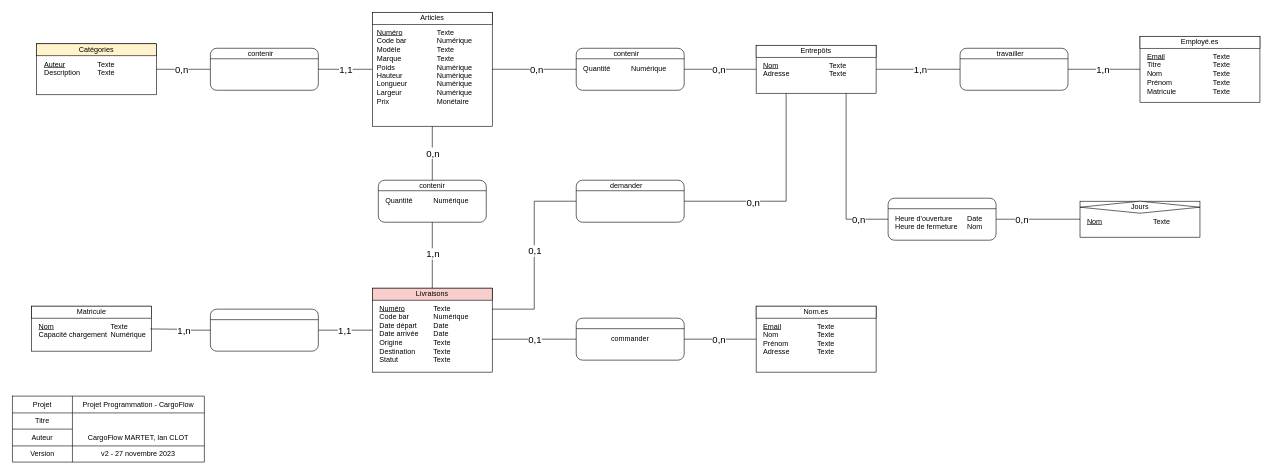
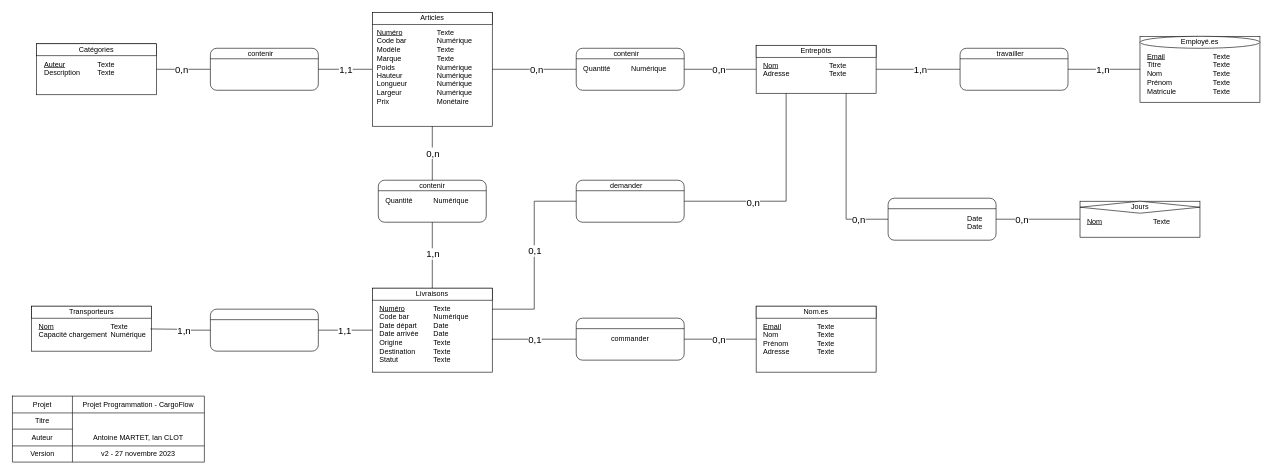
- <mxCell id="87" value="Employé.es" style="rounded=0;whiteSpace=wrap;html=1;" parent="1" vertex="1"><mxGeometry x="1900" y="60" width="200" height="20" as="geometry" /></mxCell>
+ <mxCell id="87" value="Employé.es" style="ellipse;whiteSpace=wrap;html=1;" parent="1" vertex="1"><mxGeometry x="1900" y="60" width="200" height="20" as="geometry" /></mxCell>
- <mxCell id="9" value="Catégories" style="rounded=0;whiteSpace=wrap;html=1;fillColor=#fff2cc;" parent="1" vertex="1"><mxGeometry x="60" y="72.5" width="200" height="20" as="geometry" /></mxCell>
+ <mxCell id="9" value="Catégories" style="rounded=0;whiteSpace=wrap;html=1;" parent="1" vertex="1"><mxGeometry x="60" y="72.5" width="200" height="20" as="geometry" /></mxCell>
- <mxCell id="104" value="Heure d'ouverture&lt;br&gt;Heure de fermeture" style="text;html=1;strokeColor=none;fillColor=none;align=left;verticalAlign=top;whiteSpace=wrap;rounded=0;" parent="1" vertex="1"><mxGeometry x="1490" y="350" width="110" height="30" as="geometry" /></mxCell>
- <mxCell id="105" value="Date&lt;br&gt;Nom" style="text;html=1;strokeColor=none;fillColor=none;align=left;verticalAlign=top;whiteSpace=wrap;rounded=0;" parent="1" vertex="1"><mxGeometry x="1610" y="350" width="40" height="30" as="geometry" /></mxCell>
+ <mxCell id="105" value="Date&lt;br&gt;Date" style="text;html=1;strokeColor=none;fillColor=none;align=left;verticalAlign=top;whiteSpace=wrap;rounded=0;" parent="1" vertex="1"><mxGeometry x="1610" y="350" width="40" height="30" as="geometry" /></mxCell>
- <mxCell id="42" value="Livraisons" style="rounded=0;whiteSpace=wrap;html=1;fillColor=#f8cecc;" parent="1" vertex="1"><mxGeometry x="620" y="480" width="200" height="20" as="geometry" /></mxCell>
+ <mxCell id="42" value="Livraisons" style="rounded=0;whiteSpace=wrap;html=1;" parent="1" vertex="1"><mxGeometry x="620" y="480" width="200" height="20" as="geometry" /></mxCell>
- <mxCell id="70" value="Matricule" style="rounded=0;whiteSpace=wrap;html=1;" parent="1" vertex="1"><mxGeometry x="52" y="510" width="200" height="20" as="geometry" /></mxCell>
+ <mxCell id="70" value="Transporteurs" style="rounded=0;whiteSpace=wrap;html=1;" parent="1" vertex="1"><mxGeometry x="52" y="510" width="200" height="20" as="geometry" /></mxCell>
- <mxCell id="25" value="CargoFlow MARTET, Ian CLOT" style="shape=partialRectangle;html=1;whiteSpace=wrap;connectable=0;overflow=hidden;fillColor=none;top=0;left=0;bottom=0;right=0;" parent="23" vertex="1"><mxGeometry x="100" width="220" height="28" as="geometry"><mxRectangle width="220" height="28" as="alternateBounds" /></mxGeometry></mxCell>
+ <mxCell id="25" value="Antoine MARTET, Ian CLOT" style="shape=partialRectangle;html=1;whiteSpace=wrap;connectable=0;overflow=hidden;fillColor=none;top=0;left=0;bottom=0;right=0;" parent="23" vertex="1"><mxGeometry x="100" width="220" height="28" as="geometry"><mxRectangle width="220" height="28" as="alternateBounds" /></mxGeometry></mxCell>
